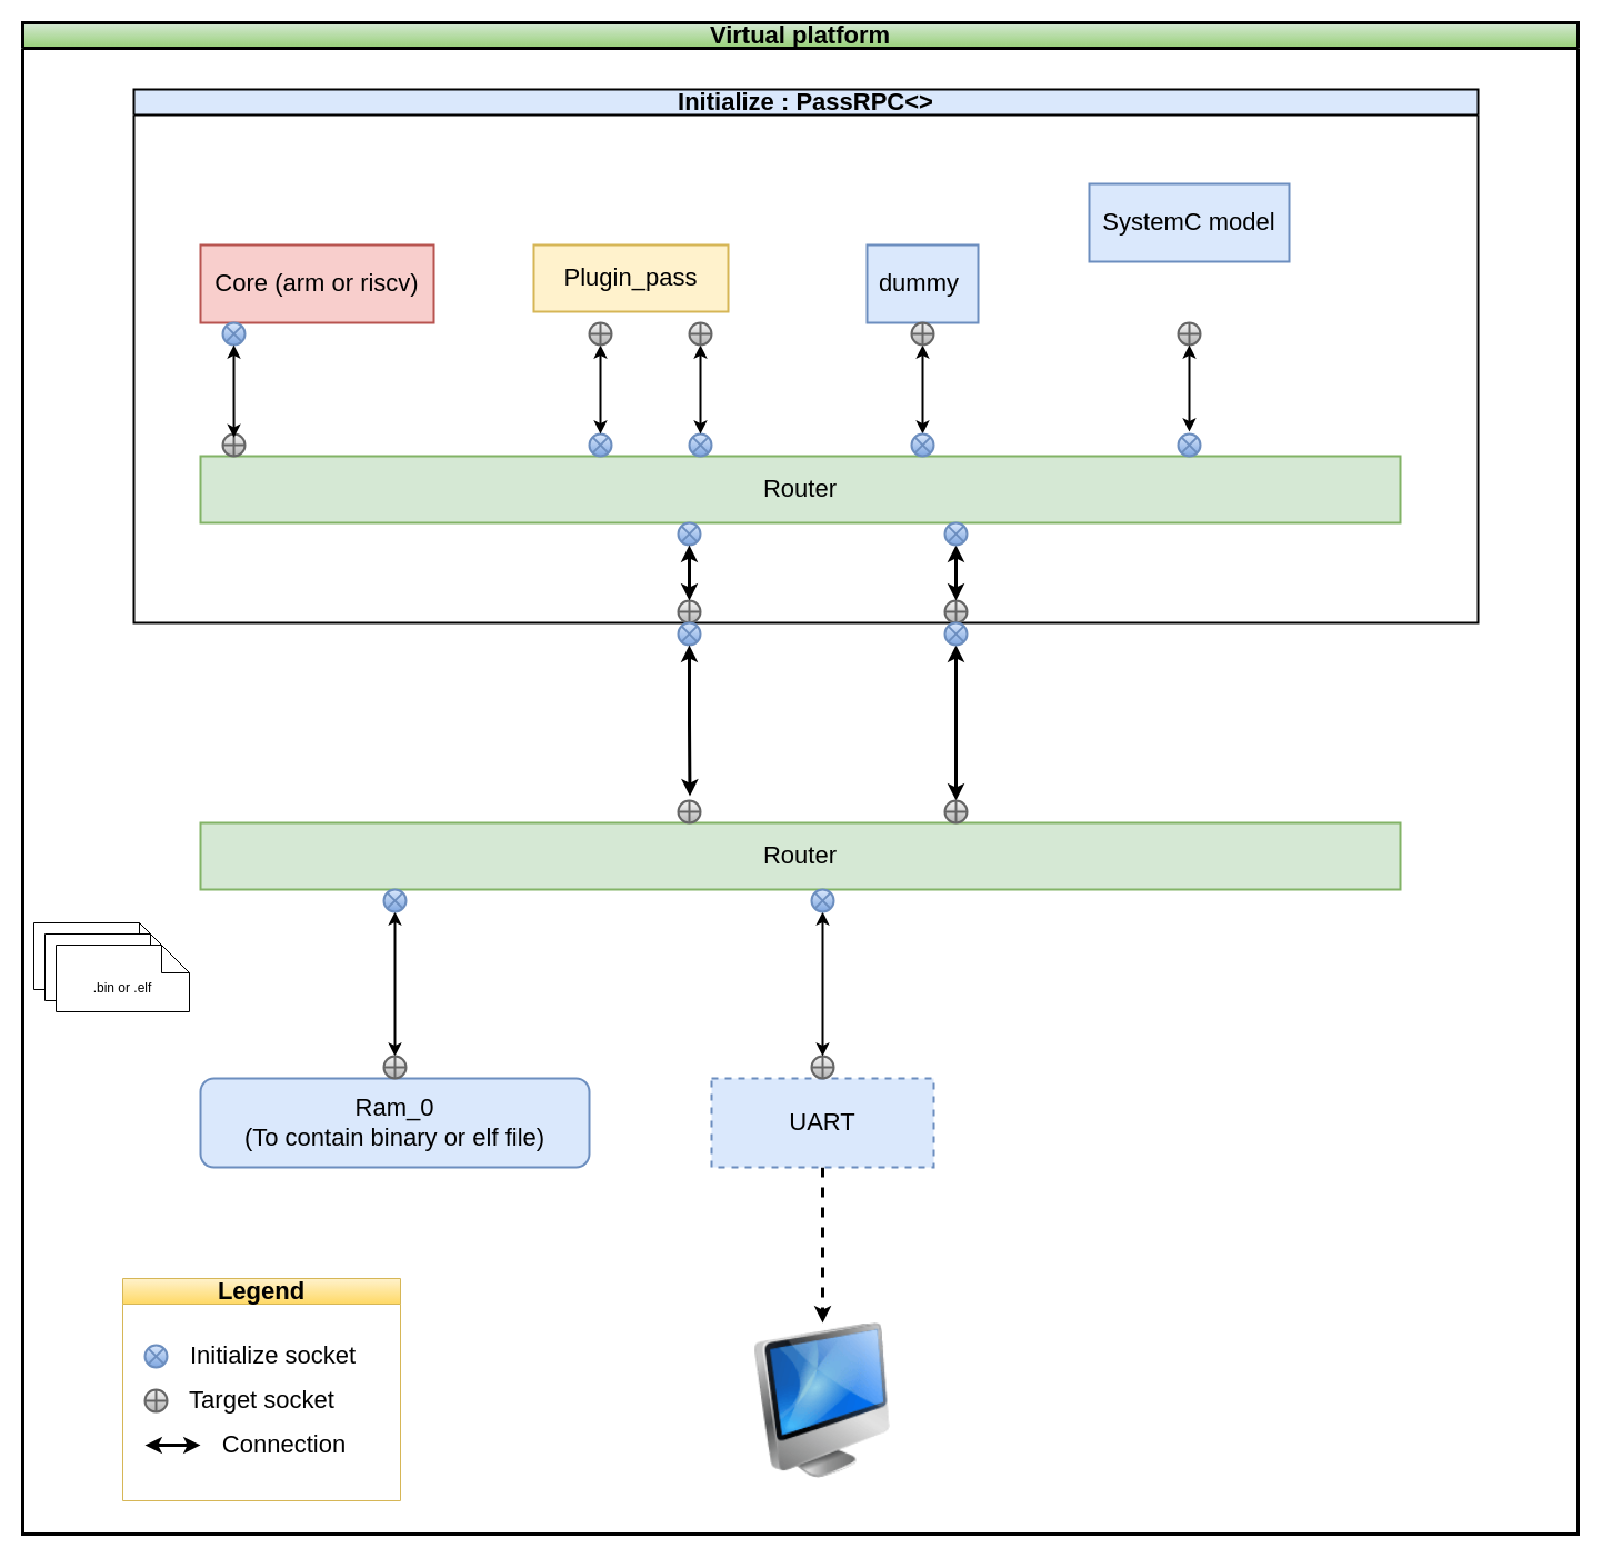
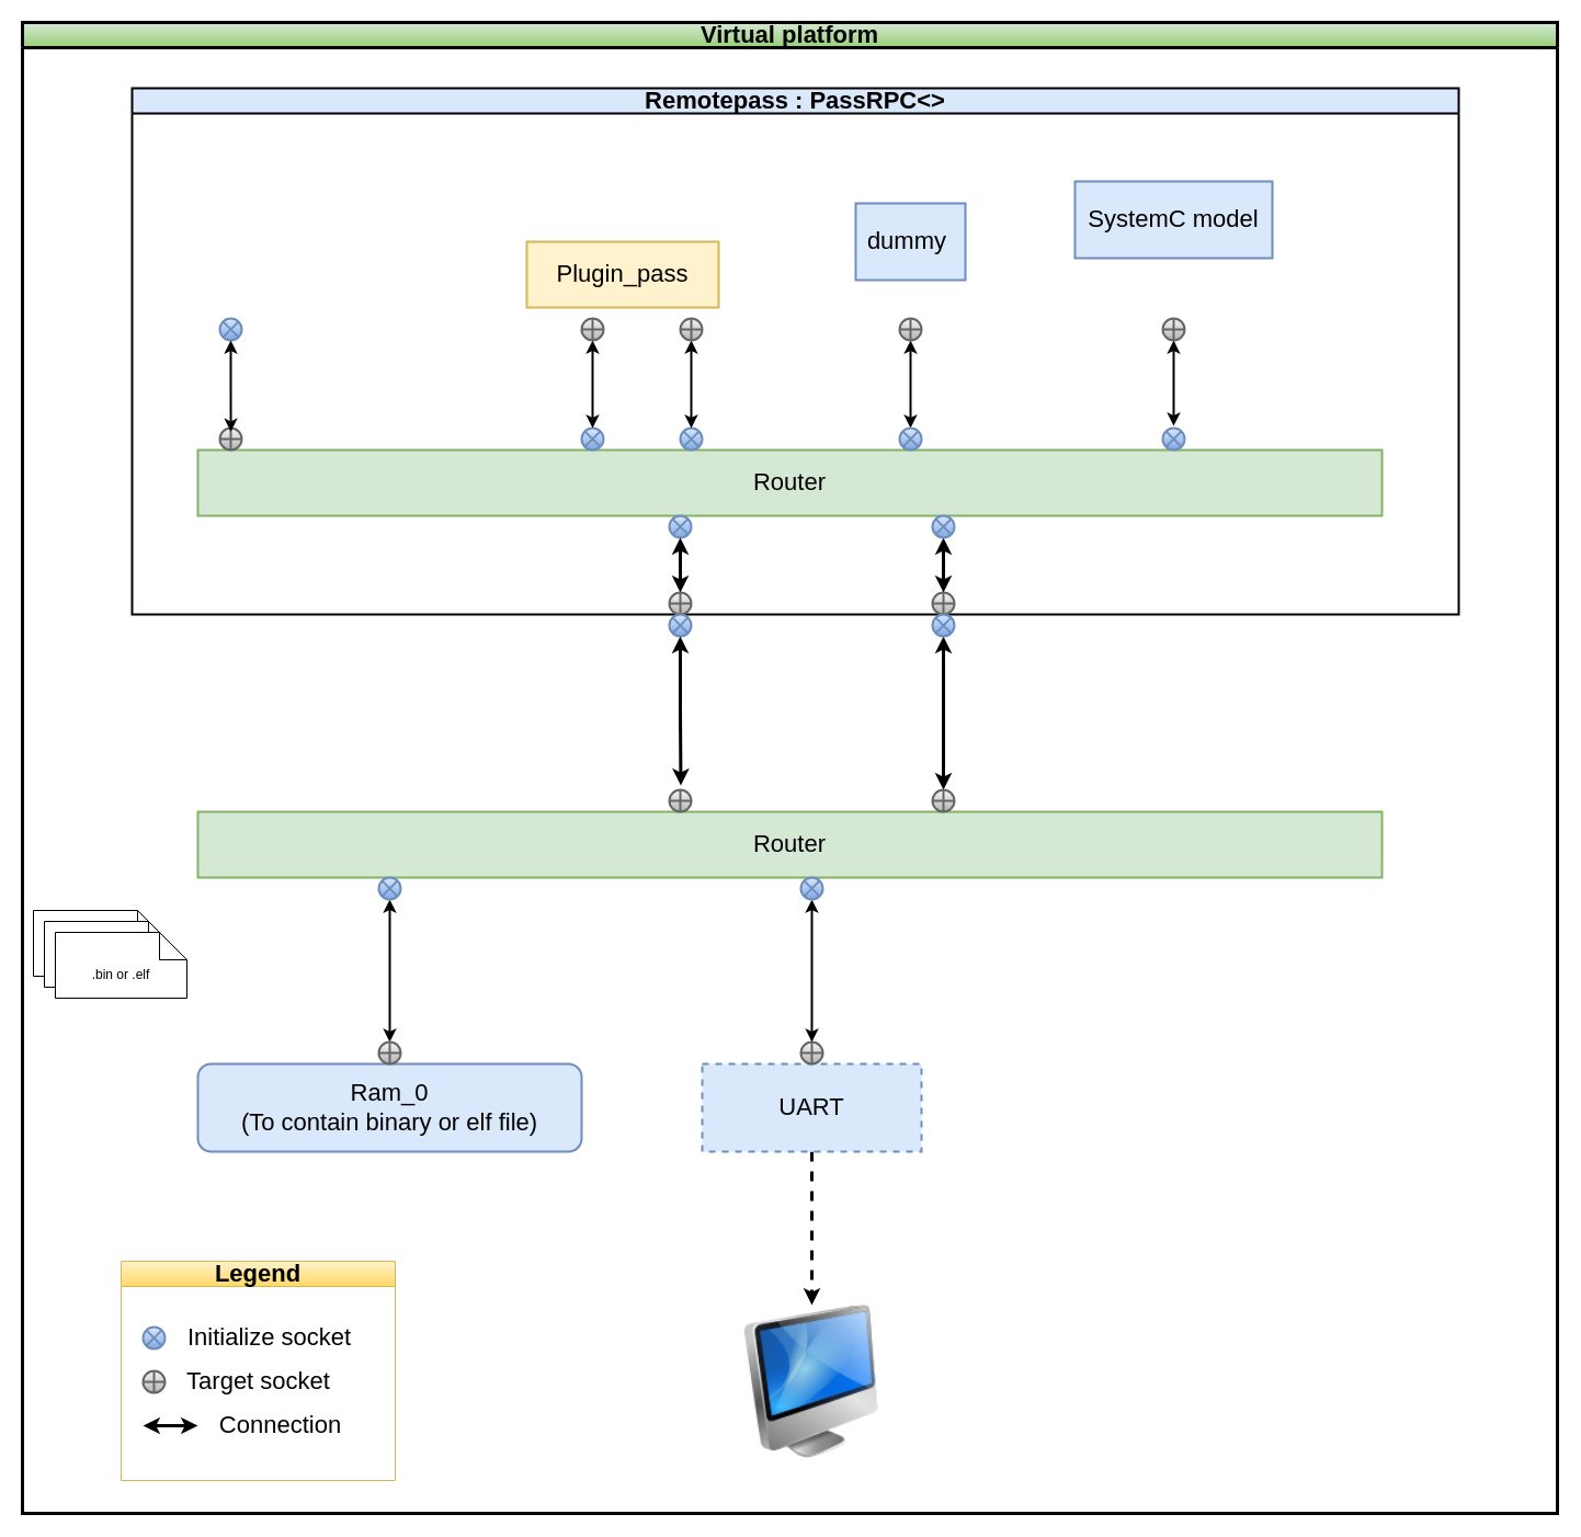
- <mxCell id="32" value="&lt;font style=&quot;font-size: 22px;&quot;&gt;Initialize : PassRPC&amp;lt;&amp;gt;&lt;/font&gt;" style="swimlane;whiteSpace=wrap;html=1;fillColor=#dae8fc;strokeColor=#000000;strokeWidth=2;" parent="1" vertex="1"><mxGeometry x="120" y="80" width="1210" height="480" as="geometry" /></mxCell>
+ <mxCell id="32" value="&lt;font style=&quot;font-size: 22px;&quot;&gt;Remotepass : PassRPC&amp;lt;&amp;gt;&lt;/font&gt;" style="swimlane;whiteSpace=wrap;html=1;fillColor=#dae8fc;strokeColor=#000000;strokeWidth=2;" parent="1" vertex="1"><mxGeometry x="120" y="80" width="1210" height="480" as="geometry" /></mxCell>
- <mxCell id="2" value="&lt;font style=&quot;font-size: 22px;&quot;&gt;Core (arm or riscv)&lt;/font&gt;" style="rounded=0;whiteSpace=wrap;html=1;strokeWidth=2;fillColor=#f8cecc;strokeColor=#b85450;" parent="1" vertex="1"><mxGeometry x="180" y="220" width="210" height="70" as="geometry" /></mxCell>
- <mxCell id="24" value="&lt;font style=&quot;font-size: 22px;&quot;&gt;dummy&amp;nbsp;&lt;/font&gt;" style="rounded=0;whiteSpace=wrap;html=1;strokeWidth=2;fillColor=#dae8fc;strokeColor=#6c8ebf;" parent="1" vertex="1"><mxGeometry x="780" y="220" width="100" height="70" as="geometry" /></mxCell>
+ <mxCell id="24" value="&lt;font style=&quot;font-size: 22px;&quot;&gt;dummy&amp;nbsp;&lt;/font&gt;" style="rounded=0;whiteSpace=wrap;html=1;strokeWidth=2;fillColor=#dae8fc;strokeColor=#6c8ebf;" parent="1" vertex="1"><mxGeometry x="780" y="185" width="100" height="70" as="geometry" /></mxCell>
